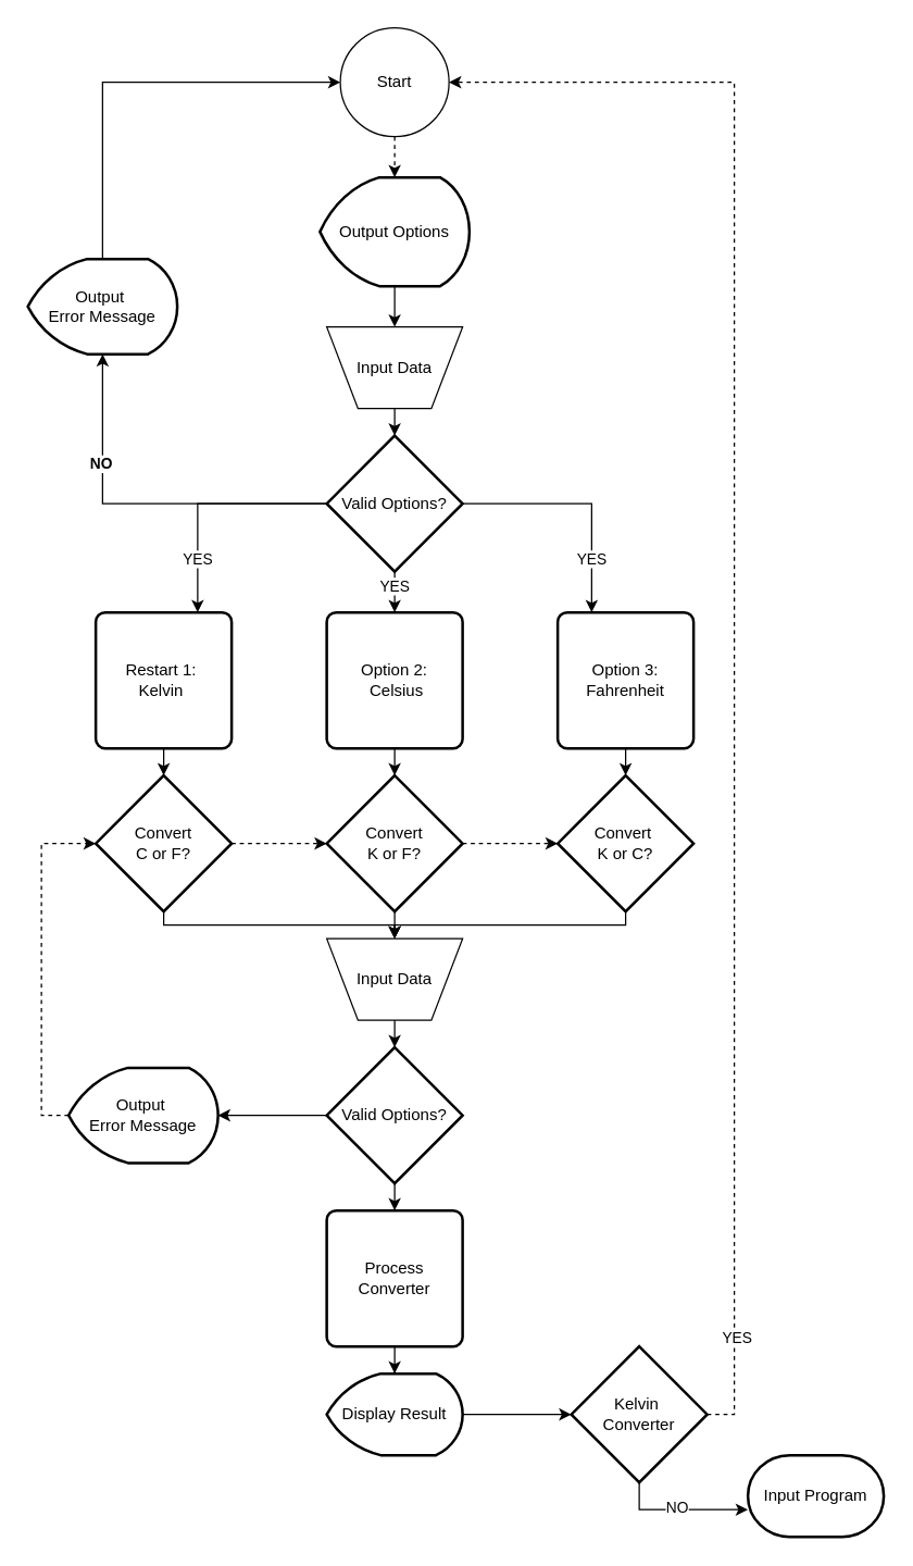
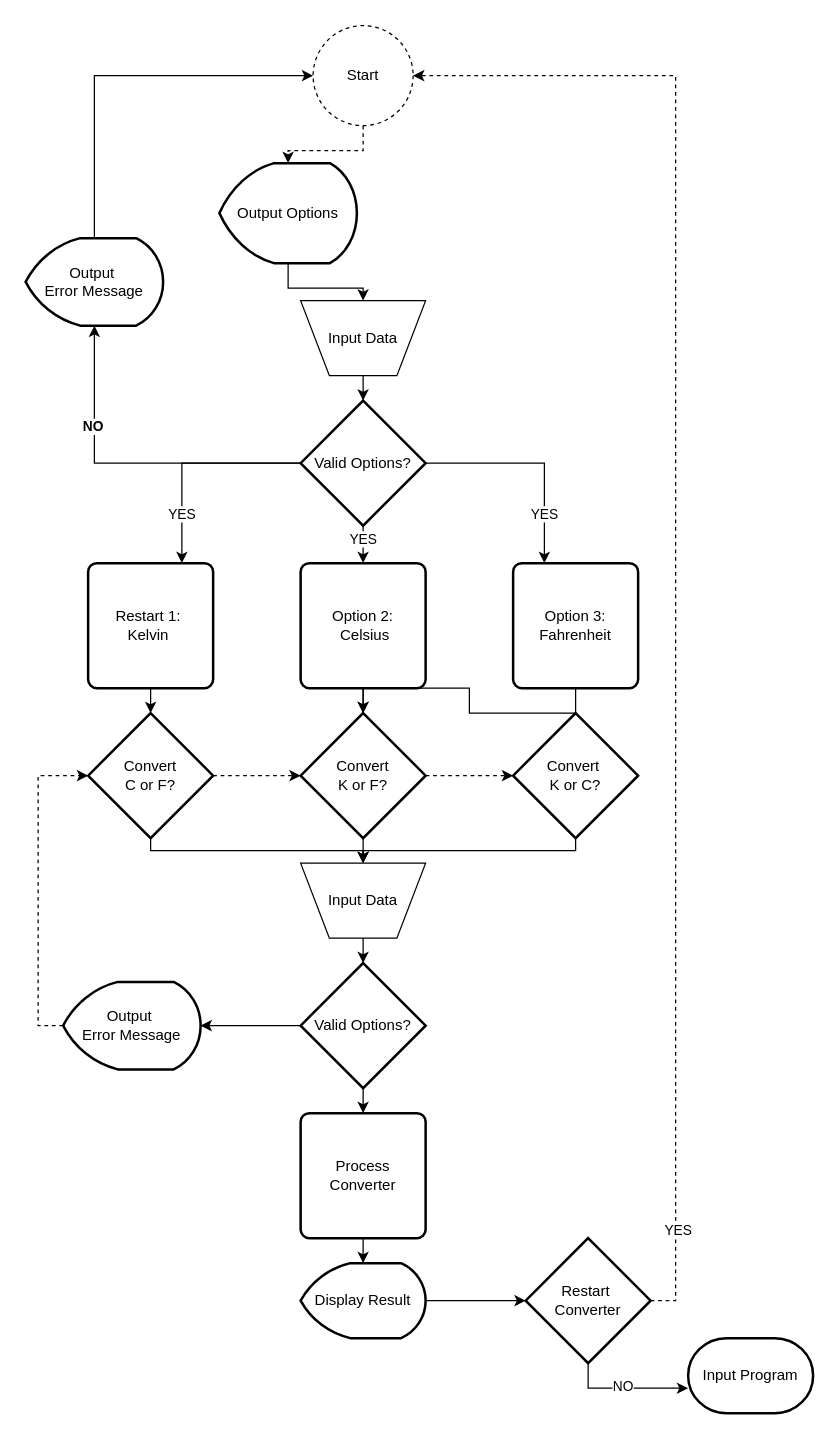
- <mxCell id="2" value="Start" style="ellipse;whiteSpace=wrap;html=1;aspect=fixed;" vertex="1" parent="1"><mxGeometry x="250" y="20" width="80" height="80" as="geometry" /></mxCell>
+ <mxCell id="2" value="Start" style="ellipse;whiteSpace=wrap;html=1;aspect=fixed;dashed=1;" vertex="1" parent="1"><mxGeometry x="250" y="20" width="80" height="80" as="geometry" /></mxCell>
- <mxCell id="4" value="Output Options" style="strokeWidth=2;html=1;shape=mxgraph.flowchart.display;whiteSpace=wrap;" vertex="1" parent="1"><mxGeometry x="235" y="130" width="110" height="80" as="geometry" /></mxCell>
+ <mxCell id="4" value="Output Options" style="strokeWidth=2;html=1;shape=mxgraph.flowchart.display;whiteSpace=wrap;" vertex="1" parent="1"><mxGeometry x="175" y="130" width="110" height="80" as="geometry" /></mxCell>
- <mxCell id="38" style="edgeStyle=orthogonalEdgeStyle;rounded=0;orthogonalLoop=1;jettySize=auto;html=1;exitX=0.5;exitY=1;exitDx=0;exitDy=0;entryX=0.5;entryY=0;entryDx=0;entryDy=0;entryPerimeter=0;" edge="1" parent="1" source="15" target="21"><mxGeometry relative="1" as="geometry" /></mxCell>
+ <mxCell id="38" style="edgeStyle=orthogonalEdgeStyle;rounded=0;orthogonalLoop=1;jettySize=auto;html=1;exitX=0.5;exitY=1;exitDx=0;exitDy=0;" edge="1" parent="1" source="15" target="19"><mxGeometry relative="1" as="geometry" /></mxCell>
- <mxCell id="41" value="Kelvin&amp;nbsp;&lt;div&gt;Converter&lt;/div&gt;" style="strokeWidth=2;html=1;shape=mxgraph.flowchart.decision;whiteSpace=wrap;" vertex="1" parent="1"><mxGeometry x="420" y="990" width="100" height="100" as="geometry" /></mxCell>
+ <mxCell id="41" value="Restart&amp;nbsp;&lt;div&gt;Converter&lt;/div&gt;" style="strokeWidth=2;html=1;shape=mxgraph.flowchart.decision;whiteSpace=wrap;" vertex="1" parent="1"><mxGeometry x="420" y="990" width="100" height="100" as="geometry" /></mxCell>
